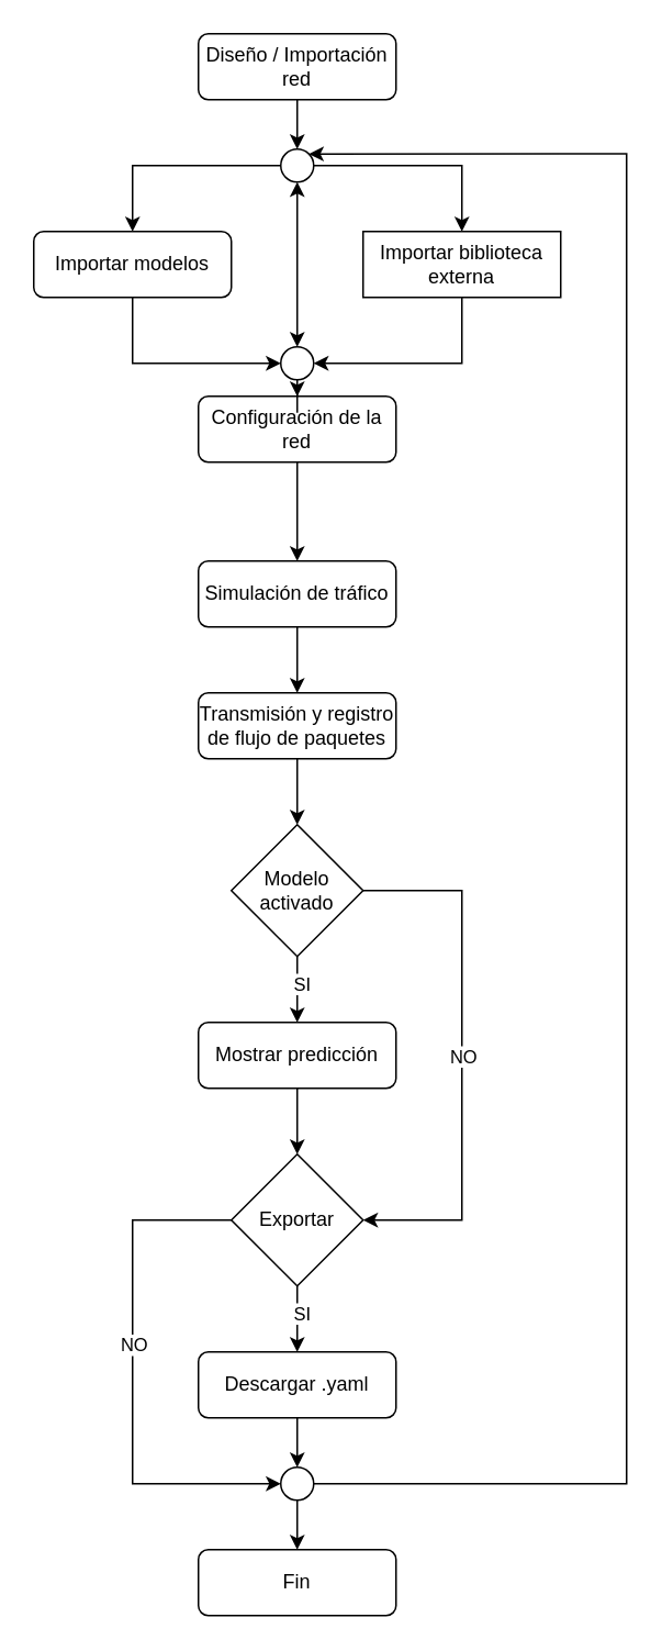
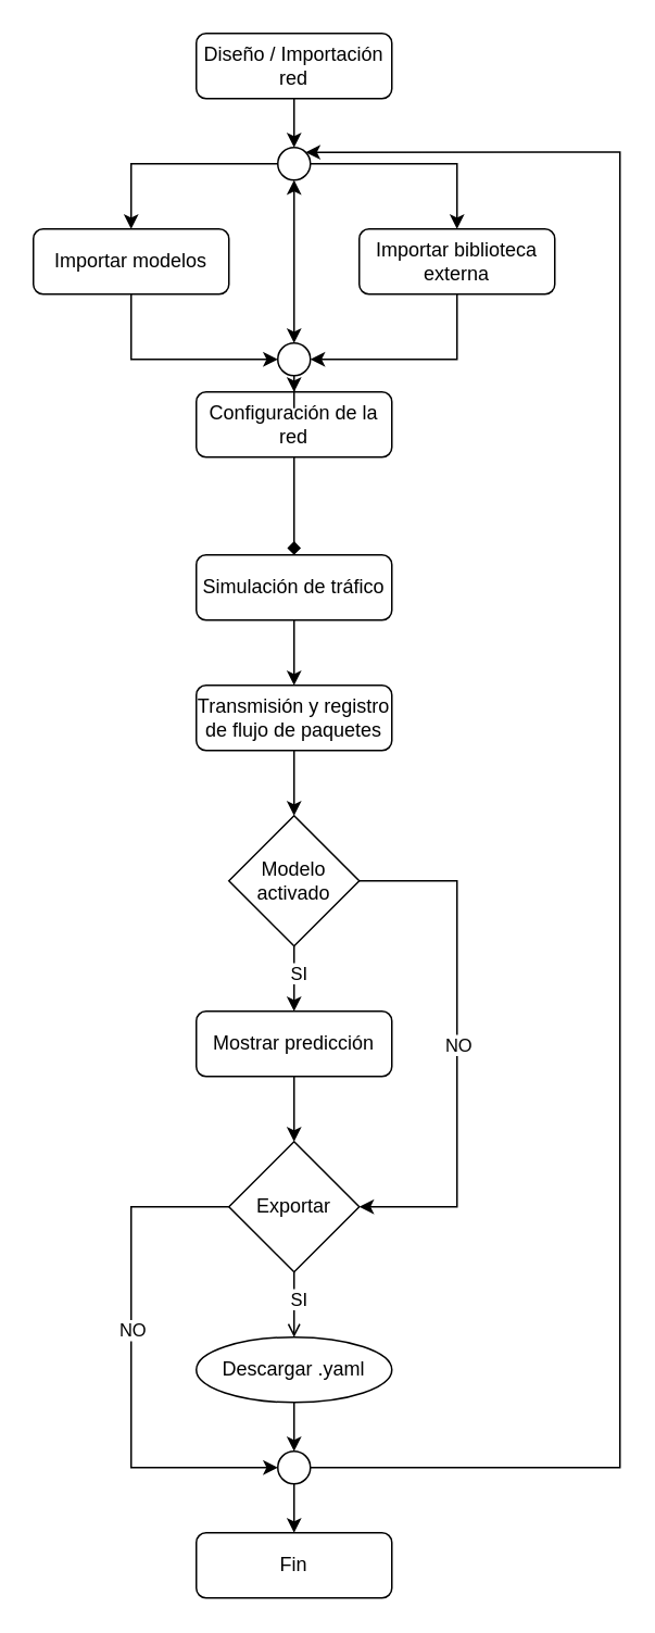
- <mxCell id="9" value="&lt;div&gt;Importar biblioteca externa&lt;/div&gt;" style="whiteSpace=wrap;html=1;rounded=0;" vertex="1" parent="1"><mxGeometry x="220" y="140" width="120" height="40" as="geometry" /></mxCell>
+ <mxCell id="9" value="&lt;div&gt;Importar biblioteca externa&lt;/div&gt;" style="rounded=1;whiteSpace=wrap;html=1;" vertex="1" parent="1"><mxGeometry x="220" y="140" width="120" height="40" as="geometry" /></mxCell>
- <mxCell id="6" style="edgeStyle=orthogonalEdgeStyle;rounded=0;orthogonalLoop=1;jettySize=auto;html=1;entryX=0.5;entryY=0;entryDx=0;entryDy=0;" edge="1" parent="1" source="7" target="17"><mxGeometry relative="1" as="geometry" /></mxCell>
+ <mxCell id="6" style="edgeStyle=orthogonalEdgeStyle;rounded=0;orthogonalLoop=1;jettySize=auto;html=1;entryX=0.5;entryY=0;entryDx=0;entryDy=0;endArrow=diamond;" edge="1" parent="1" source="7" target="17"><mxGeometry relative="1" as="geometry" /></mxCell>
- <mxCell id="32" style="edgeStyle=orthogonalEdgeStyle;rounded=0;orthogonalLoop=1;jettySize=auto;html=1;entryX=0.5;entryY=0;entryDx=0;entryDy=0;exitX=0.5;exitY=1;exitDx=0;exitDy=0;" edge="1" parent="1" source="31" target="28"><mxGeometry relative="1" as="geometry"><mxPoint x="180" y="810" as="sourcePoint" /><mxPoint x="180" y="850" as="targetPoint" /></mxGeometry></mxCell>
+ <mxCell id="32" style="edgeStyle=orthogonalEdgeStyle;rounded=0;orthogonalLoop=1;jettySize=auto;html=1;entryX=0.5;entryY=0;entryDx=0;entryDy=0;exitX=0.5;exitY=1;exitDx=0;exitDy=0;endArrow=open;" edge="1" parent="1" source="31" target="28"><mxGeometry relative="1" as="geometry"><mxPoint x="180" y="810" as="sourcePoint" /><mxPoint x="180" y="850" as="targetPoint" /></mxGeometry></mxCell>
- <mxCell id="28" value="Descargar .yaml" style="rounded=1;whiteSpace=wrap;html=1;" vertex="1" parent="1"><mxGeometry x="120" y="820" width="120" height="40" as="geometry" /></mxCell>
+ <mxCell id="28" value="Descargar .yaml" style="ellipse;whiteSpace=wrap;html=1;" vertex="1" parent="1"><mxGeometry x="120" y="820" width="120" height="40" as="geometry" /></mxCell>
